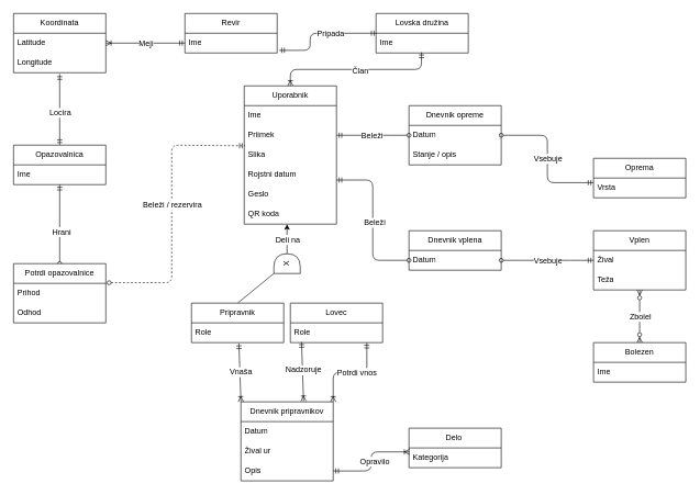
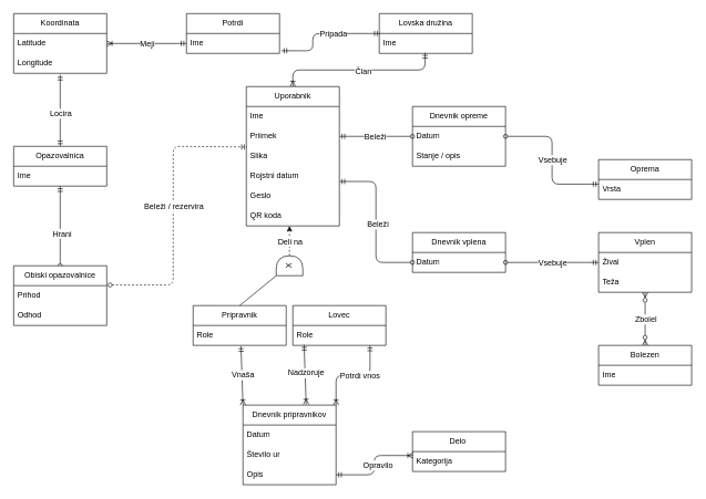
- <mxCell id="27" value="Revir" style="swimlane;fontStyle=0;childLayout=stackLayout;horizontal=1;startSize=30;horizontalStack=0;resizeParent=1;resizeParentMax=0;resizeLast=0;collapsible=1;marginBottom=0;whiteSpace=wrap;html=1;" parent="1" vertex="1"><mxGeometry x="280" y="20" width="140" height="60" as="geometry"><mxRectangle x="370" y="570" width="60" height="30" as="alternateBounds" /></mxGeometry></mxCell>
+ <mxCell id="27" value="Potrdi" style="swimlane;fontStyle=0;childLayout=stackLayout;horizontal=1;startSize=30;horizontalStack=0;resizeParent=1;resizeParentMax=0;resizeLast=0;collapsible=1;marginBottom=0;whiteSpace=wrap;html=1;" parent="1" vertex="1"><mxGeometry x="280" y="20" width="140" height="60" as="geometry"><mxRectangle x="370" y="570" width="60" height="30" as="alternateBounds" /></mxGeometry></mxCell>
- <mxCell id="75" style="html=1;startArrow=none;entryX=0.464;entryY=1;entryDx=0;entryDy=0;entryPerimeter=0;exitX=1;exitY=0.5;exitDx=0;exitDy=0;" parent="1" source="46" target="10" edge="1"><mxGeometry relative="1" as="geometry"><mxPoint x="435" y="320" as="targetPoint" /></mxGeometry></mxCell>
+ <mxCell id="75" style="html=1;startArrow=none;entryX=0.464;entryY=1;entryDx=0;entryDy=0;entryPerimeter=0;exitX=1;exitY=0.5;exitDx=0;exitDy=0;dashed=1;" parent="1" source="46" target="10" edge="1"><mxGeometry relative="1" as="geometry"><mxPoint x="435" y="320" as="targetPoint" /></mxGeometry></mxCell>
- <mxCell id="36" value="Potrdi opazovalnice" style="swimlane;fontStyle=0;childLayout=stackLayout;horizontal=1;startSize=30;horizontalStack=0;resizeParent=1;resizeParentMax=0;resizeLast=0;collapsible=1;marginBottom=0;whiteSpace=wrap;html=1;" parent="1" vertex="1"><mxGeometry x="20" y="400" width="140" height="90" as="geometry" /></mxCell>
+ <mxCell id="36" value="Obiski opazovalnice" style="swimlane;fontStyle=0;childLayout=stackLayout;horizontal=1;startSize=30;horizontalStack=0;resizeParent=1;resizeParentMax=0;resizeLast=0;collapsible=1;marginBottom=0;whiteSpace=wrap;html=1;" parent="1" vertex="1"><mxGeometry x="20" y="400" width="140" height="90" as="geometry" /></mxCell>
- <mxCell id="25" value="Žival ur" style="text;strokeColor=none;fillColor=none;align=left;verticalAlign=middle;spacingLeft=4;spacingRight=4;overflow=hidden;points=[[0,0.5],[1,0.5]];portConstraint=eastwest;rotatable=0;whiteSpace=wrap;html=1;" parent="23" vertex="1"><mxGeometry y="60" width="140" height="30" as="geometry" /></mxCell>
+ <mxCell id="25" value="Število ur" style="text;strokeColor=none;fillColor=none;align=left;verticalAlign=middle;spacingLeft=4;spacingRight=4;overflow=hidden;points=[[0,0.5],[1,0.5]];portConstraint=eastwest;rotatable=0;whiteSpace=wrap;html=1;" parent="23" vertex="1"><mxGeometry y="60" width="140" height="30" as="geometry" /></mxCell>
